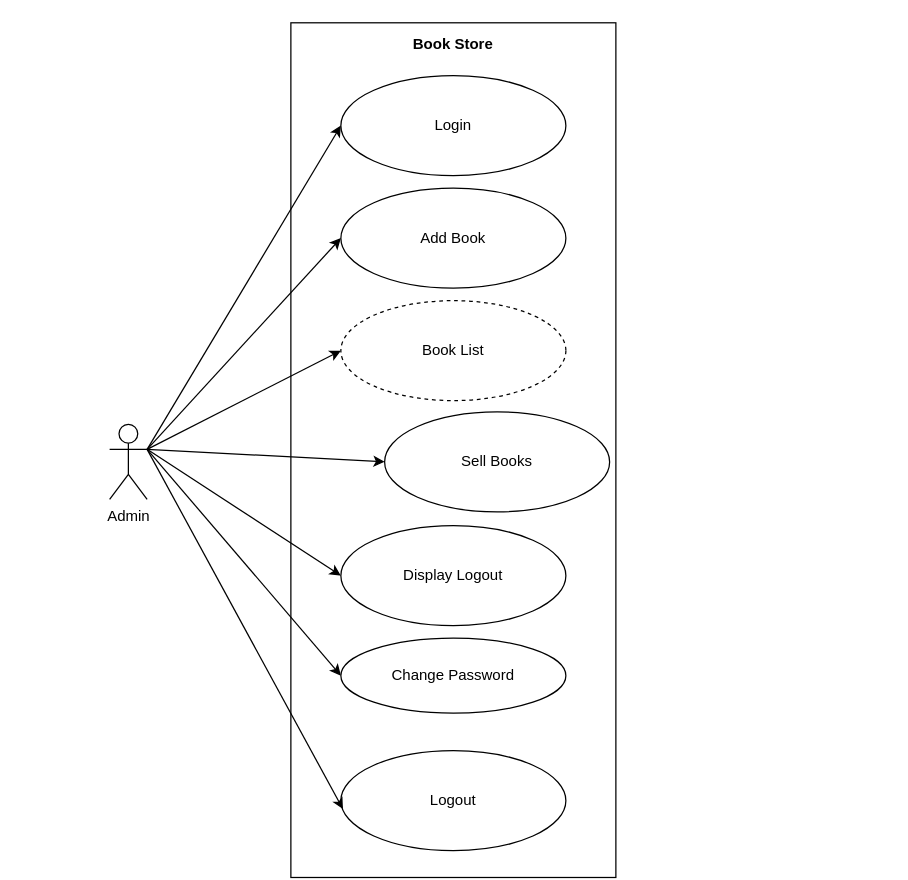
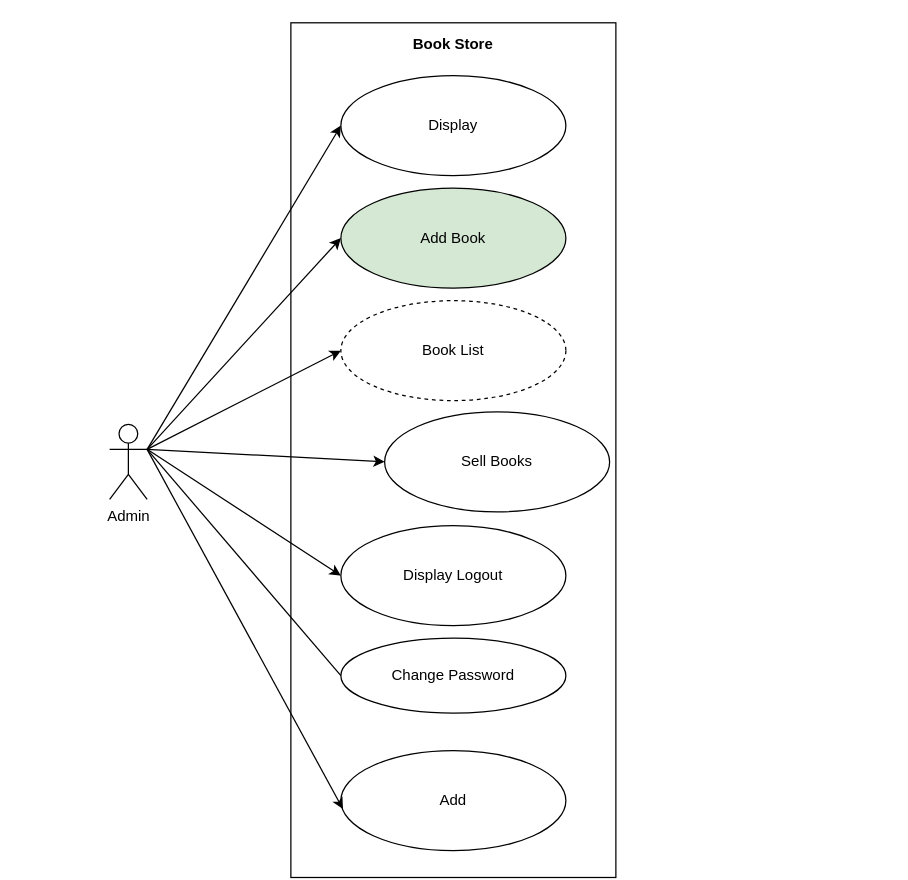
- <mxCell id="3" value="Login" style="ellipse;whiteSpace=wrap;html=1;" parent="1" vertex="1"><mxGeometry x="272" y="60" width="180" height="80" as="geometry" /></mxCell>
+ <mxCell id="3" value="Display" style="ellipse;whiteSpace=wrap;html=1;" parent="1" vertex="1"><mxGeometry x="272" y="60" width="180" height="80" as="geometry" /></mxCell>
- <mxCell id="4" value="Add Book" style="ellipse;whiteSpace=wrap;html=1;" parent="1" vertex="1"><mxGeometry x="272" y="150" width="180" height="80" as="geometry" /></mxCell>
+ <mxCell id="4" value="Add Book" style="ellipse;whiteSpace=wrap;html=1;fillColor=#d5e8d4;" parent="1" vertex="1"><mxGeometry x="272" y="150" width="180" height="80" as="geometry" /></mxCell>
- <mxCell id="14" value="" style="endArrow=classic;html=1;rounded=0;entryX=0;entryY=0.5;entryDx=0;entryDy=0;exitX=1;exitY=0.333;exitDx=0;exitDy=0;exitPerimeter=0;" parent="1" source="10" target="8" edge="1"><mxGeometry width="50" height="50" relative="1" as="geometry"><mxPoint x="78" y="369" as="sourcePoint" /><mxPoint x="282" y="470" as="targetPoint" /></mxGeometry></mxCell>
+ <mxCell id="14" value="" style="endArrow=none;html=1;rounded=0;entryX=0;entryY=0.5;entryDx=0;entryDy=0;exitX=1;exitY=0.333;exitDx=0;exitDy=0;exitPerimeter=0;" parent="1" source="10" target="8" edge="1"><mxGeometry width="50" height="50" relative="1" as="geometry"><mxPoint x="78" y="369" as="sourcePoint" /><mxPoint x="282" y="470" as="targetPoint" /></mxGeometry></mxCell>
- <mxCell id="9" value="Logout" style="ellipse;whiteSpace=wrap;html=1;" parent="1" vertex="1"><mxGeometry x="272" y="600" width="180" height="80" as="geometry" /></mxCell>
+ <mxCell id="9" value="Add" style="ellipse;whiteSpace=wrap;html=1;" parent="1" vertex="1"><mxGeometry x="272" y="600" width="180" height="80" as="geometry" /></mxCell>
